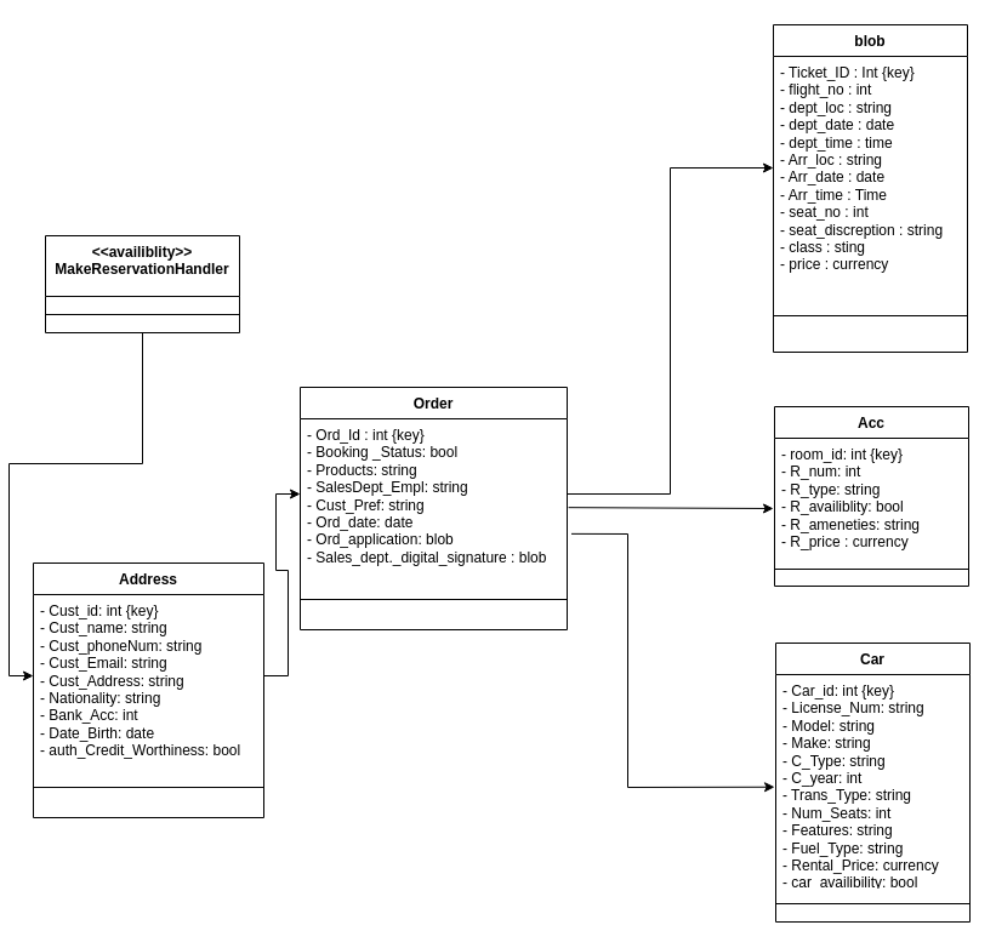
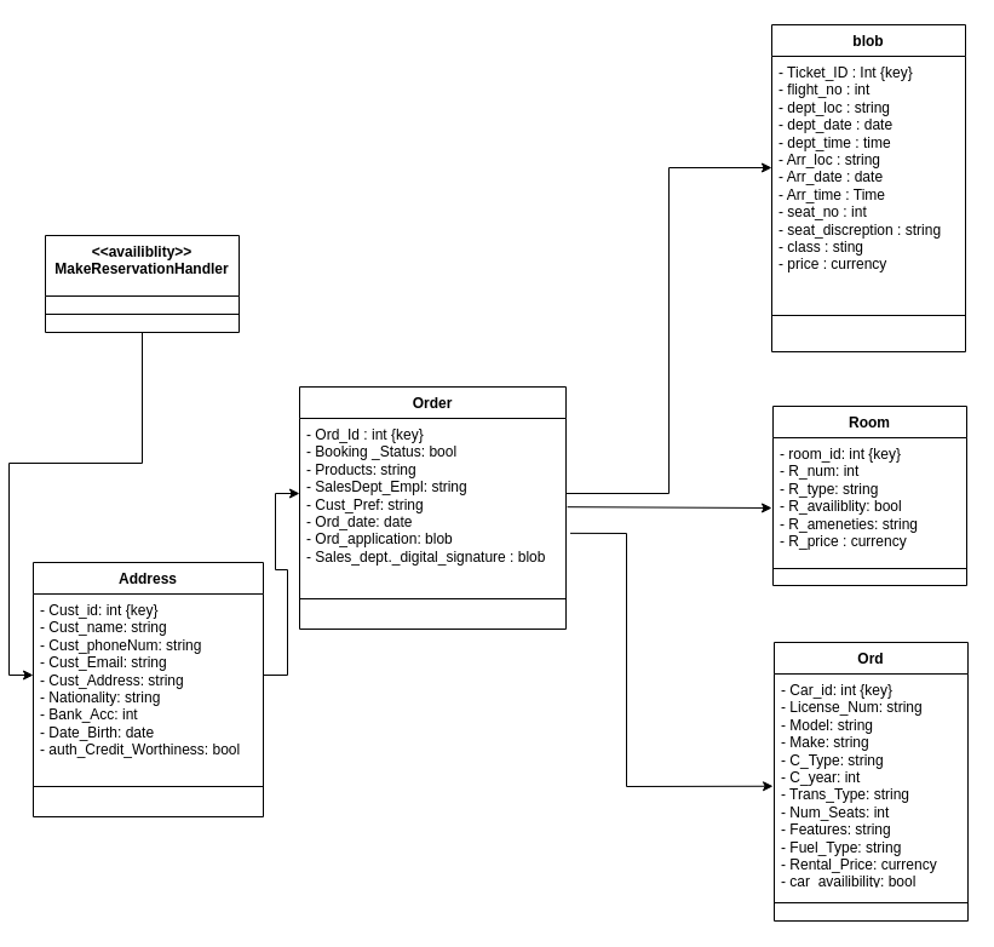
- <mxCell id="5" value="Acc" style="swimlane;fontStyle=1;align=center;verticalAlign=top;childLayout=stackLayout;horizontal=1;startSize=26;horizontalStack=0;resizeParent=1;resizeParentMax=0;resizeLast=0;collapsible=1;marginBottom=0;whiteSpace=wrap;html=1;" vertex="1" parent="1"><mxGeometry x="631" y="335" width="160" height="148" as="geometry" /></mxCell>
+ <mxCell id="5" value="Room" style="swimlane;fontStyle=1;align=center;verticalAlign=top;childLayout=stackLayout;horizontal=1;startSize=26;horizontalStack=0;resizeParent=1;resizeParentMax=0;resizeLast=0;collapsible=1;marginBottom=0;whiteSpace=wrap;html=1;" vertex="1" parent="1"><mxGeometry x="631" y="335" width="160" height="148" as="geometry" /></mxCell>
- <mxCell id="8" value="Car" style="swimlane;fontStyle=1;align=center;verticalAlign=top;childLayout=stackLayout;horizontal=1;startSize=26;horizontalStack=0;resizeParent=1;resizeParentMax=0;resizeLast=0;collapsible=1;marginBottom=0;whiteSpace=wrap;html=1;" vertex="1" parent="1"><mxGeometry x="632" y="530" width="160" height="230" as="geometry" /></mxCell>
+ <mxCell id="8" value="Ord" style="swimlane;fontStyle=1;align=center;verticalAlign=top;childLayout=stackLayout;horizontal=1;startSize=26;horizontalStack=0;resizeParent=1;resizeParentMax=0;resizeLast=0;collapsible=1;marginBottom=0;whiteSpace=wrap;html=1;" vertex="1" parent="1"><mxGeometry x="632" y="530" width="160" height="230" as="geometry" /></mxCell>
